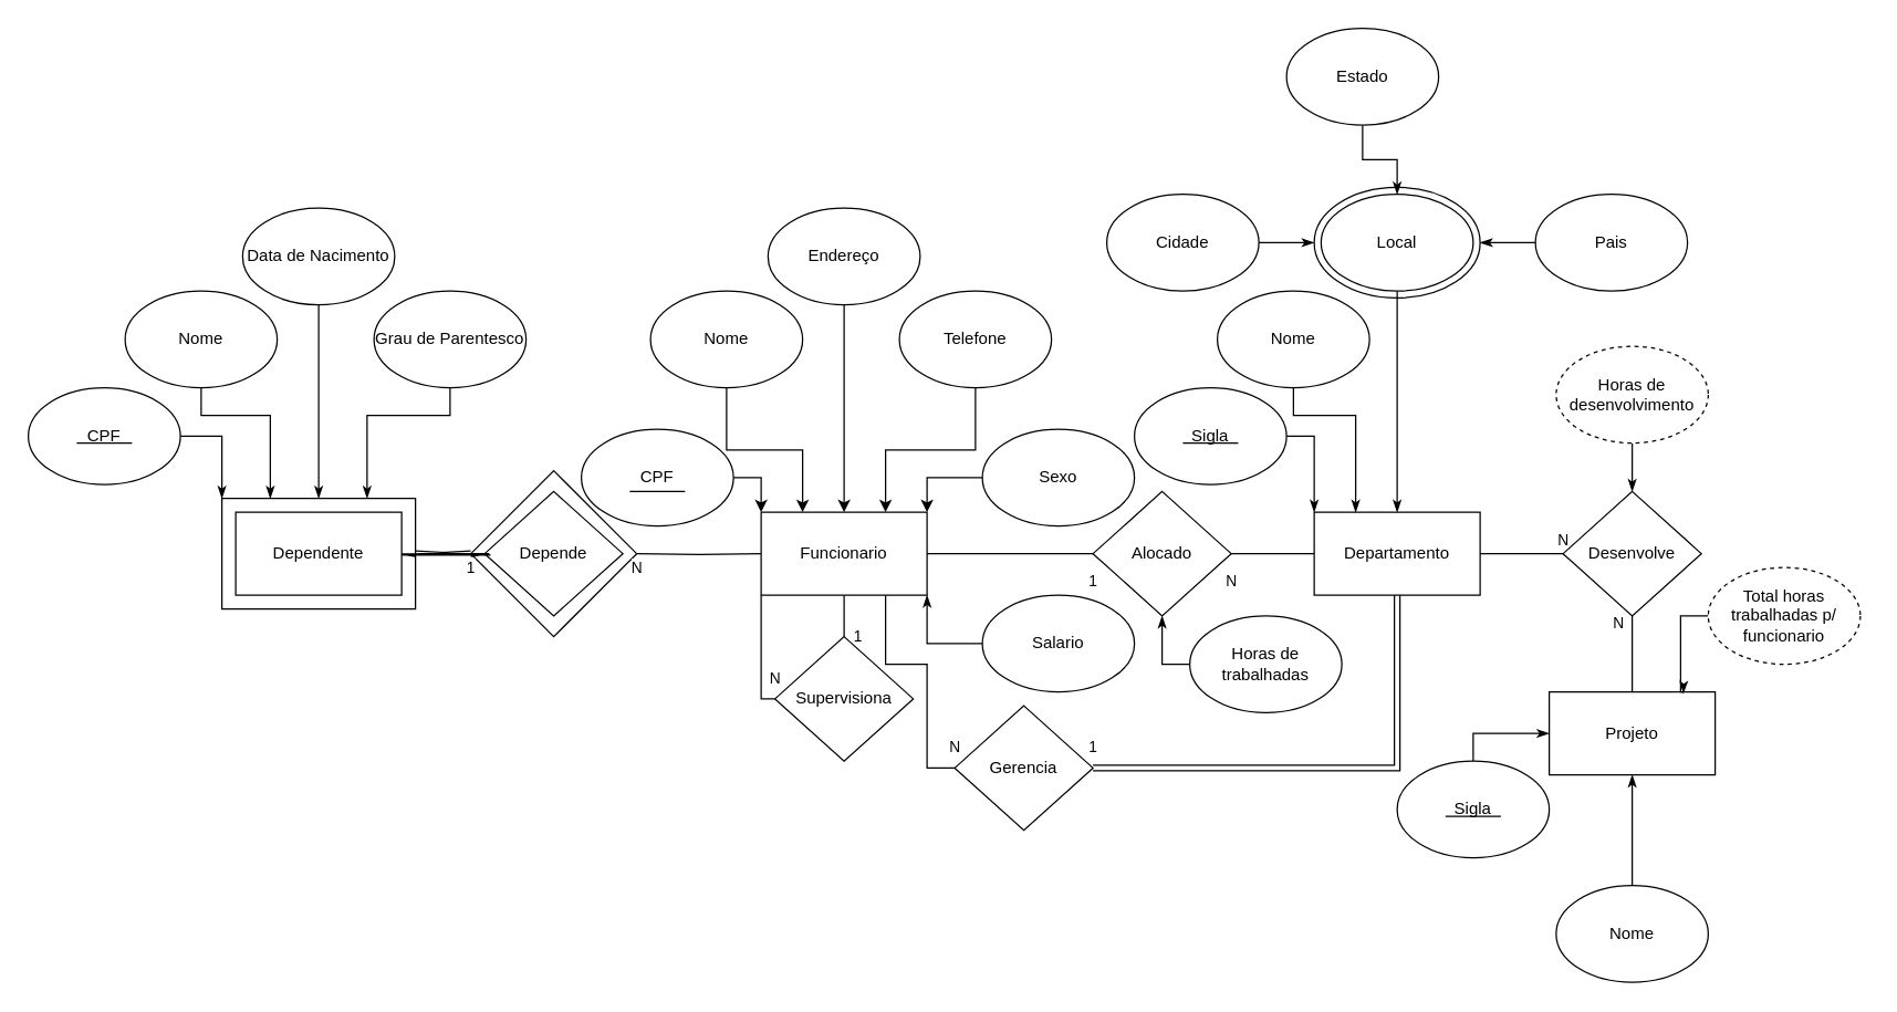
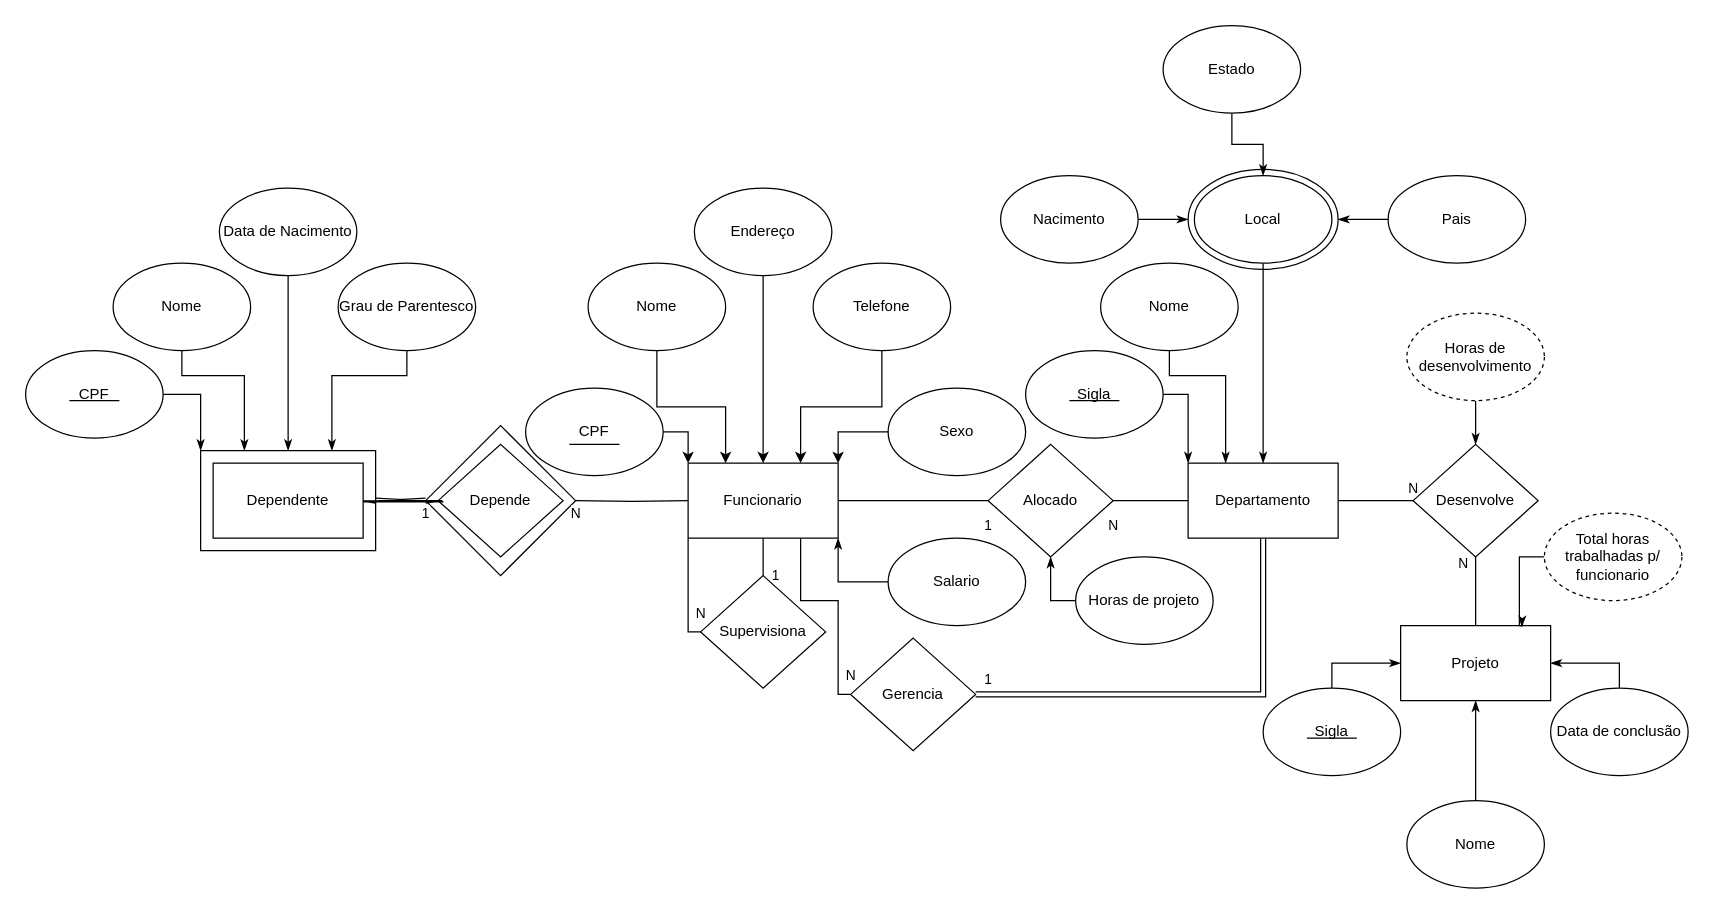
- <mxCell id="50" value="Cidade" style="ellipse;whiteSpace=wrap;html=1;sketch=0;verticalAlign=middle;" parent="1" vertex="1"><mxGeometry x="800" y="140" width="110" height="70" as="geometry" /></mxCell>
+ <mxCell id="50" value="Nacimento" style="ellipse;whiteSpace=wrap;html=1;sketch=0;verticalAlign=middle;" parent="1" vertex="1"><mxGeometry x="800" y="140" width="110" height="70" as="geometry" /></mxCell>
- <mxCell id="70" value="Horas de trabalhadas" style="ellipse;whiteSpace=wrap;html=1;sketch=0;verticalAlign=middle;" parent="1" vertex="1"><mxGeometry x="860" y="445" width="110" height="70" as="geometry" /></mxCell>
+ <mxCell id="70" value="Horas de projeto" style="ellipse;whiteSpace=wrap;html=1;sketch=0;verticalAlign=middle;" parent="1" vertex="1"><mxGeometry x="860" y="445" width="110" height="70" as="geometry" /></mxCell>
+ <mxCell id="67" style="edgeStyle=orthogonalEdgeStyle;rounded=0;orthogonalLoop=1;jettySize=auto;html=1;exitX=0.5;exitY=0;exitDx=0;exitDy=0;entryX=1;entryY=0.5;entryDx=0;entryDy=0;endArrow=classicThin;endFill=1;" parent="1" source="68" target="59" edge="1"><mxGeometry relative="1" as="geometry" /></mxCell>
- <mxCell id="56" value="Gerencia" style="rhombus;whiteSpace=wrap;html=1;" parent="1" vertex="1"><mxGeometry x="690" y="510" width="100" height="90" as="geometry" /></mxCell>
+ <mxCell id="56" value="Gerencia" style="rhombus;whiteSpace=wrap;html=1;" parent="1" vertex="1"><mxGeometry x="680" y="510" width="100" height="90" as="geometry" /></mxCell>
+ <mxCell id="68" value="Data de conclusão" style="ellipse;whiteSpace=wrap;html=1;sketch=0;verticalAlign=middle;" parent="1" vertex="1"><mxGeometry x="1240" y="550" width="110" height="70" as="geometry" /></mxCell>
